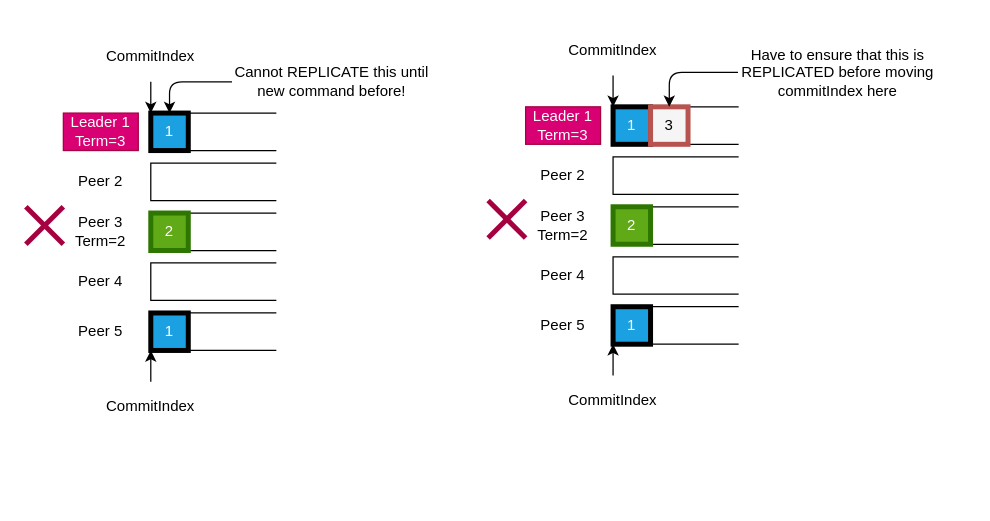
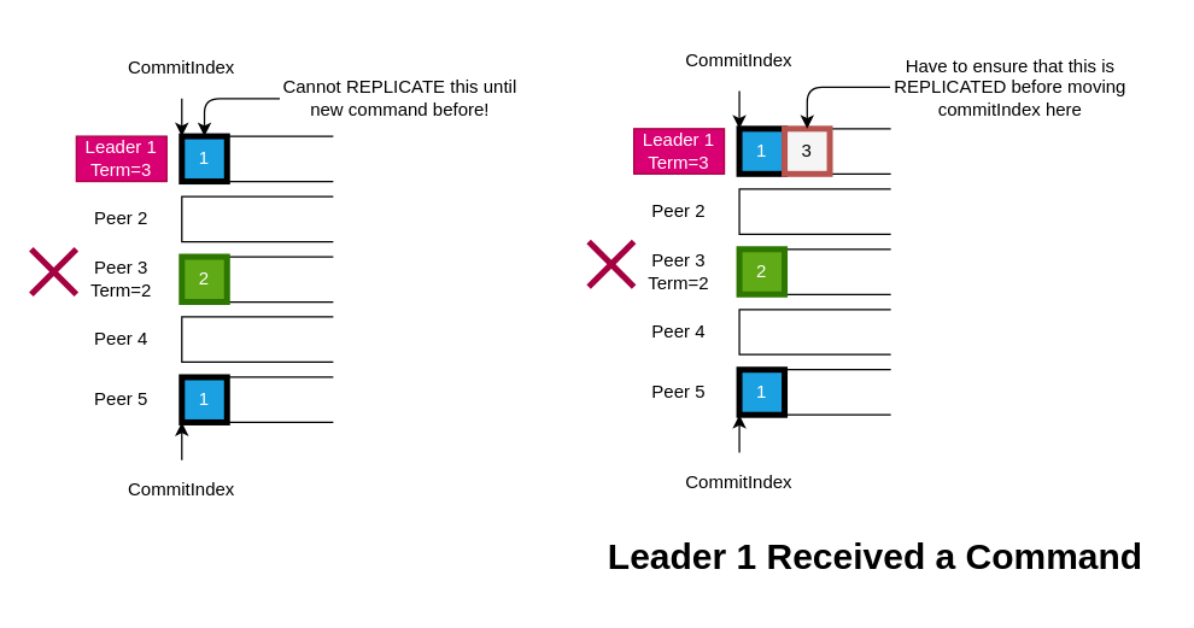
+ <mxCell id="47" value="Leader 1 Received a Command" style="text;strokeColor=none;fillColor=none;html=1;fontSize=24;fontStyle=1;verticalAlign=middle;align=center;" vertex="1" parent="1"><mxGeometry x="390" y="345" width="380" height="50" as="geometry" /></mxCell>
